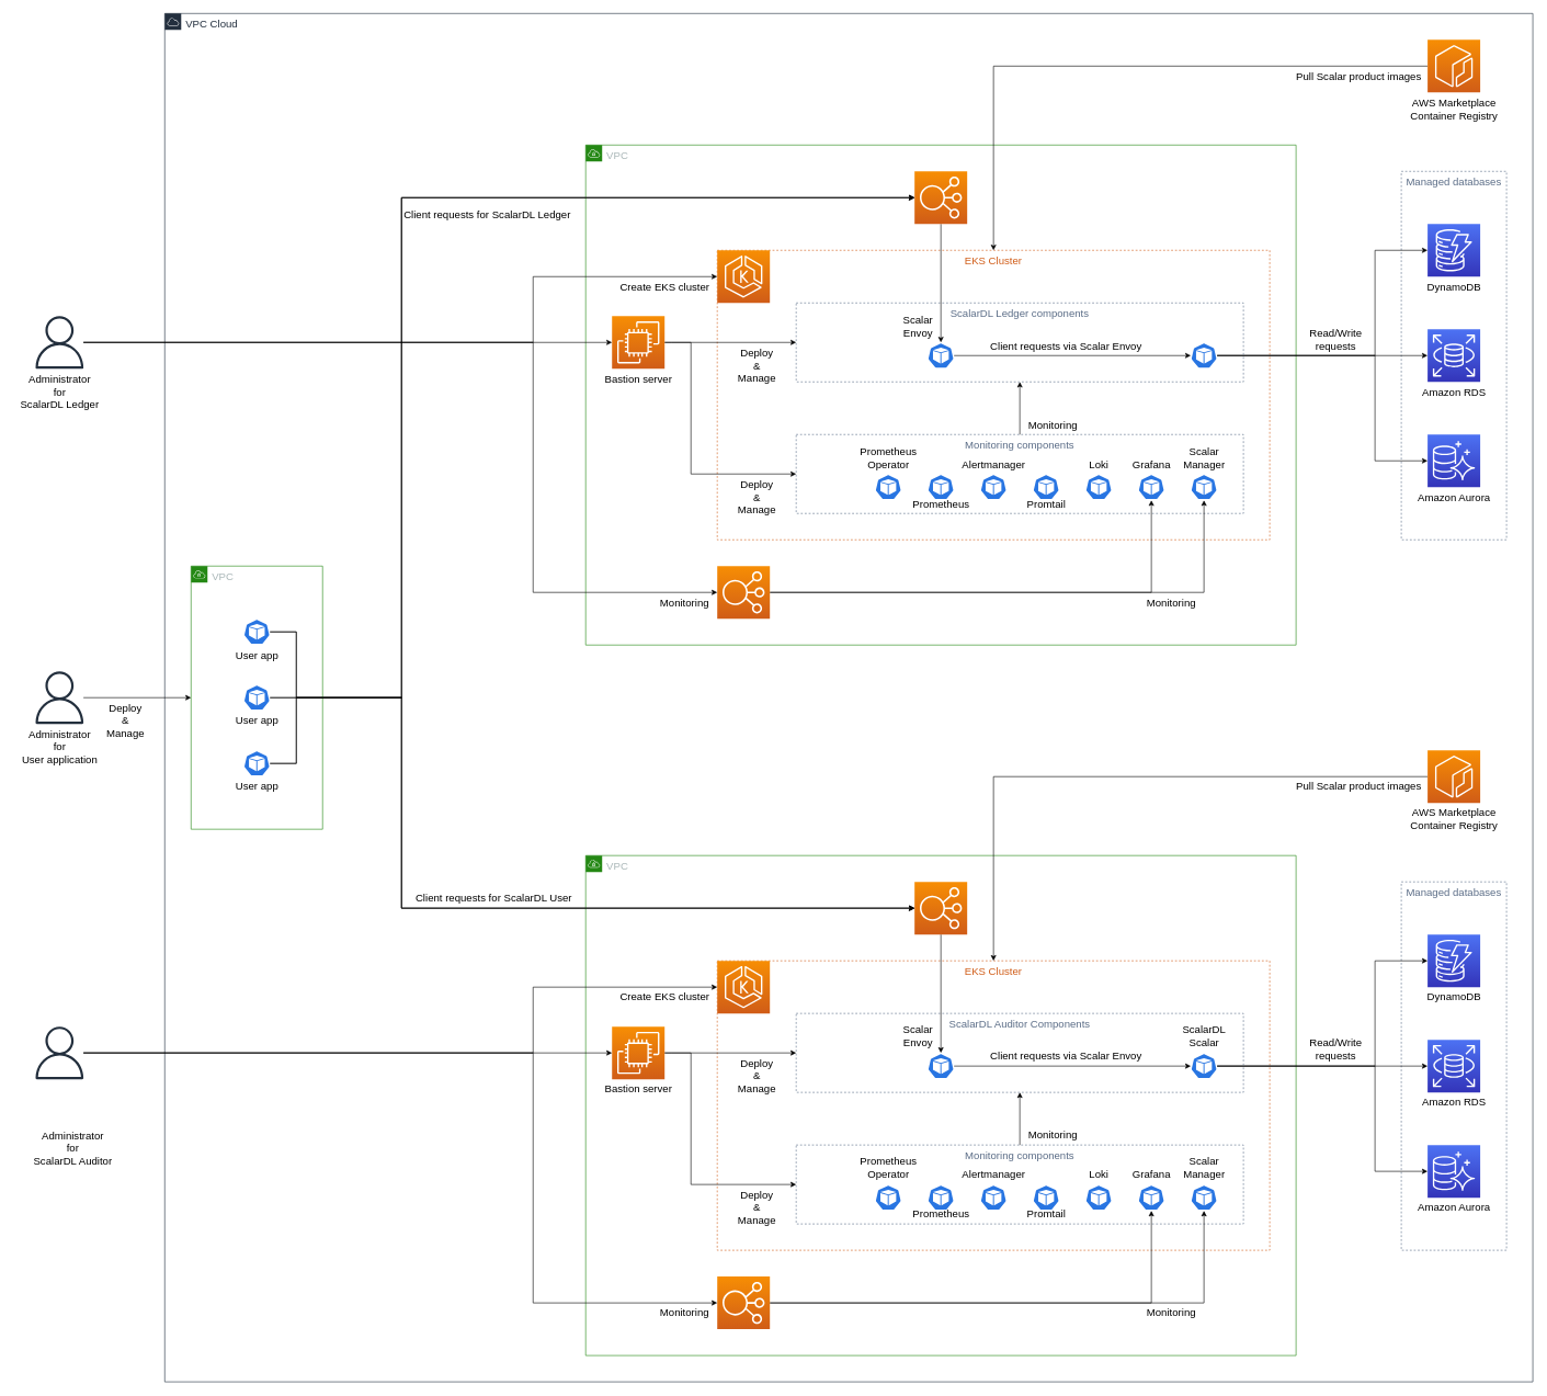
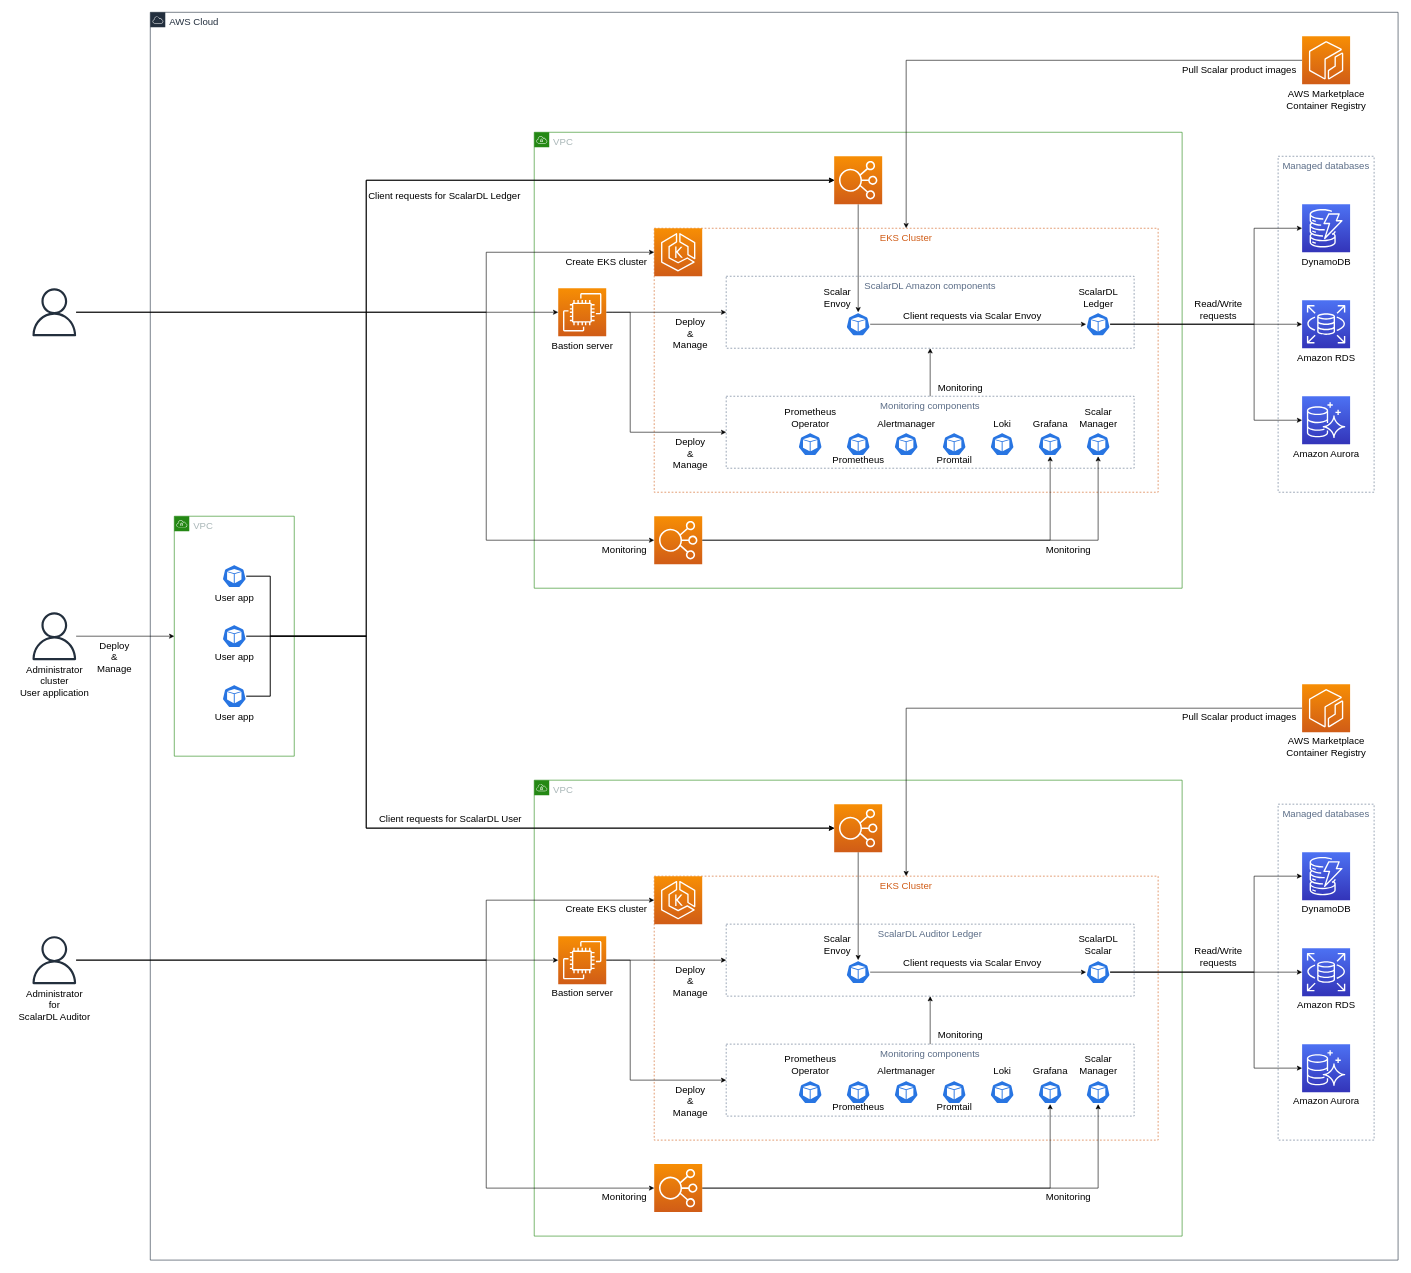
- <mxCell id="5" value="VPC Cloud" style="points=[[0,0],[0.25,0],[0.5,0],[0.75,0],[1,0],[1,0.25],[1,0.5],[1,0.75],[1,1],[0.75,1],[0.5,1],[0.25,1],[0,1],[0,0.75],[0,0.5],[0,0.25]];outlineConnect=0;gradientColor=none;html=1;whiteSpace=wrap;fontSize=16;fontStyle=0;container=0;pointerEvents=0;collapsible=0;recursiveResize=0;shape=mxgraph.aws4.group;grIcon=mxgraph.aws4.group_aws_cloud;strokeColor=#232F3E;fillColor=none;verticalAlign=top;align=left;spacingLeft=30;fontColor=#232F3E;dashed=0;movable=1;resizable=1;rotatable=1;deletable=1;editable=1;locked=0;connectable=1;" vertex="1" parent="1"><mxGeometry x="250" y="20" width="2080" height="2080" as="geometry" /></mxCell>
+ <mxCell id="5" value="AWS Cloud" style="points=[[0,0],[0.25,0],[0.5,0],[0.75,0],[1,0],[1,0.25],[1,0.5],[1,0.75],[1,1],[0.75,1],[0.5,1],[0.25,1],[0,1],[0,0.75],[0,0.5],[0,0.25]];outlineConnect=0;gradientColor=none;html=1;whiteSpace=wrap;fontSize=16;fontStyle=0;container=0;pointerEvents=0;collapsible=0;recursiveResize=0;shape=mxgraph.aws4.group;grIcon=mxgraph.aws4.group_aws_cloud;strokeColor=#232F3E;fillColor=none;verticalAlign=top;align=left;spacingLeft=30;fontColor=#232F3E;dashed=0;movable=1;resizable=1;rotatable=1;deletable=1;editable=1;locked=0;connectable=1;" vertex="1" parent="1"><mxGeometry x="250" y="20" width="2080" height="2080" as="geometry" /></mxCell>
- <mxCell id="19" value="ScalarDL Ledger components" style="fillColor=none;strokeColor=#5A6C86;dashed=1;verticalAlign=top;fontStyle=0;fontColor=#5A6C86;fontFamily=Helvetica;fontSize=16;" vertex="1" parent="1"><mxGeometry x="1210" y="460" width="680" height="120" as="geometry" /></mxCell>
+ <mxCell id="19" value="ScalarDL Amazon components" style="fillColor=none;strokeColor=#5A6C86;dashed=1;verticalAlign=top;fontStyle=0;fontColor=#5A6C86;fontFamily=Helvetica;fontSize=16;" vertex="1" parent="1"><mxGeometry x="1210" y="460" width="680" height="120" as="geometry" /></mxCell>
+ <mxCell id="108" value="ScalarDL&lt;br&gt;Ledger" style="text;html=1;align=center;verticalAlign=middle;resizable=0;points=[];autosize=1;strokeColor=none;fillColor=none;fontSize=16;" vertex="1" parent="1"><mxGeometry x="1785" y="470" width="90" height="50" as="geometry" /></mxCell>
- <mxCell id="32" value="Administrator&lt;br style=&quot;font-size: 16px;&quot;&gt;for&lt;br style=&quot;font-size: 16px;&quot;&gt;ScalarDL Ledger" style="text;html=1;align=center;verticalAlign=middle;resizable=0;points=[];autosize=1;strokeColor=none;fillColor=none;fontSize=16;" vertex="1" parent="1"><mxGeometry x="20" y="560" width="140" height="70" as="geometry" /></mxCell>
- <mxCell id="93" value="Administrator&lt;br style=&quot;font-size: 16px;&quot;&gt;for&lt;br style=&quot;font-size: 16px;&quot;&gt;User application" style="text;html=1;align=center;verticalAlign=middle;resizable=0;points=[];autosize=1;strokeColor=none;fillColor=none;fontSize=16;" vertex="1" parent="1"><mxGeometry x="20" y="1100" width="140" height="70" as="geometry" /></mxCell>
+ <mxCell id="93" value="Administrator&lt;br style=&quot;font-size: 16px;&quot;&gt;cluster&lt;br style=&quot;font-size: 16px;&quot;&gt;User application" style="text;html=1;align=center;verticalAlign=middle;resizable=0;points=[];autosize=1;strokeColor=none;fillColor=none;fontSize=16;" vertex="1" parent="1"><mxGeometry x="20" y="1100" width="140" height="70" as="geometry" /></mxCell>
- <mxCell id="60" value="ScalarDL Auditor Components" style="fillColor=none;strokeColor=#5A6C86;dashed=1;verticalAlign=top;fontStyle=0;fontColor=#5A6C86;fontFamily=Helvetica;fontSize=16;" vertex="1" parent="1"><mxGeometry x="1210" y="1540" width="680" height="120" as="geometry" /></mxCell>
+ <mxCell id="60" value="ScalarDL Auditor Ledger" style="fillColor=none;strokeColor=#5A6C86;dashed=1;verticalAlign=top;fontStyle=0;fontColor=#5A6C86;fontFamily=Helvetica;fontSize=16;" vertex="1" parent="1"><mxGeometry x="1210" y="1540" width="680" height="120" as="geometry" /></mxCell>
- <mxCell id="90" value="Administrator&lt;br style=&quot;font-size: 16px;&quot;&gt;for&lt;br style=&quot;font-size: 16px;&quot;&gt;ScalarDL Auditor" style="text;html=1;align=center;verticalAlign=middle;resizable=0;points=[];autosize=1;strokeColor=none;fillColor=none;fontSize=16;" vertex="1" parent="1"><mxGeometry x="40" y="1710" width="140" height="70" as="geometry" /></mxCell>
+ <mxCell id="90" value="Administrator&lt;br style=&quot;font-size: 16px;&quot;&gt;for&lt;br style=&quot;font-size: 16px;&quot;&gt;ScalarDL Auditor" style="text;html=1;align=center;verticalAlign=middle;resizable=0;points=[];autosize=1;strokeColor=none;fillColor=none;fontSize=16;" vertex="1" parent="1"><mxGeometry x="20" y="1640" width="140" height="70" as="geometry" /></mxCell>
